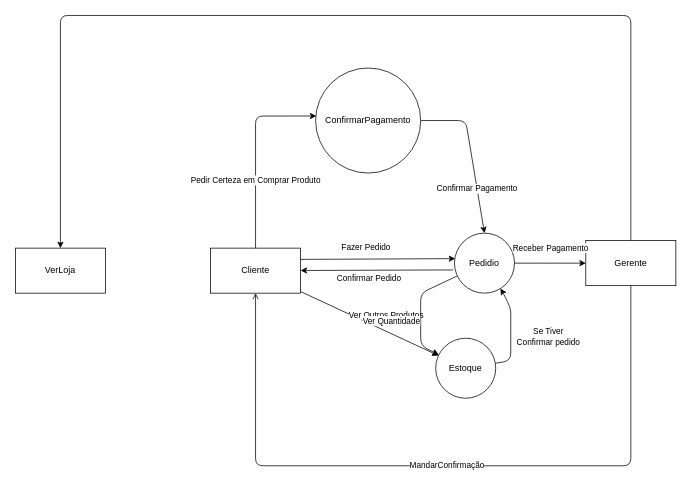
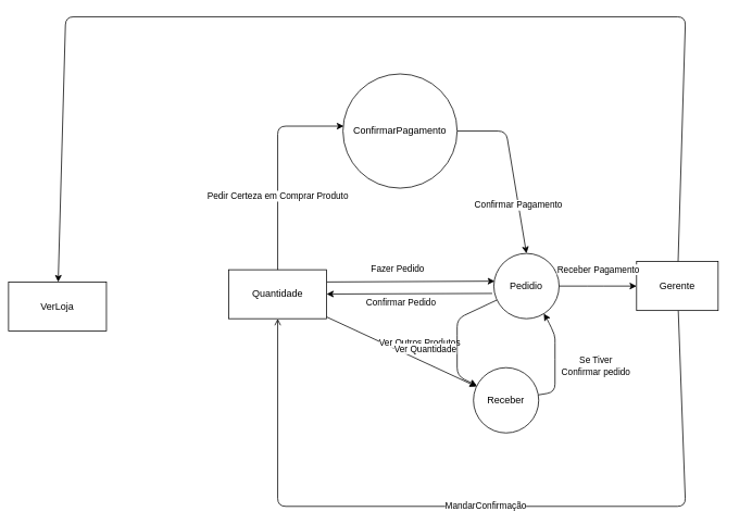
- <mxCell id="17" value="Gerente" style="rounded=0;whiteSpace=wrap;html=1;" vertex="1" parent="1"><mxGeometry x="780" y="320" width="120" height="60" as="geometry" /></mxCell>
+ <mxCell id="17" value="Gerente" style="rounded=0;whiteSpace=wrap;html=1;" vertex="1" parent="1"><mxGeometry x="780" y="320" width="100" height="60" as="geometry" /></mxCell>
- <mxCell id="19" value="VerLoja" style="rounded=0;whiteSpace=wrap;html=1;" vertex="1" parent="1"><mxGeometry x="20" y="330" width="120" height="60" as="geometry" /></mxCell>
+ <mxCell id="19" value="VerLoja" style="rounded=0;whiteSpace=wrap;html=1;" vertex="1" parent="1"><mxGeometry x="10" y="345" width="120" height="60" as="geometry" /></mxCell>
- <mxCell id="5" value="Cliente" style="rounded=0;whiteSpace=wrap;html=1;" vertex="1" parent="1"><mxGeometry x="280" y="330" width="120" height="60" as="geometry" /></mxCell>
+ <mxCell id="5" value="Quantidade" style="rounded=0;whiteSpace=wrap;html=1;" vertex="1" parent="1"><mxGeometry x="280" y="330" width="120" height="60" as="geometry" /></mxCell>
- <mxCell id="11" value="Estoque" style="ellipse;whiteSpace=wrap;html=1;aspect=fixed;" vertex="1" parent="1"><mxGeometry x="580" y="450" width="80" height="80" as="geometry" /></mxCell>
+ <mxCell id="11" value="Receber" style="ellipse;whiteSpace=wrap;html=1;aspect=fixed;" vertex="1" parent="1"><mxGeometry x="580" y="450" width="80" height="80" as="geometry" /></mxCell>
